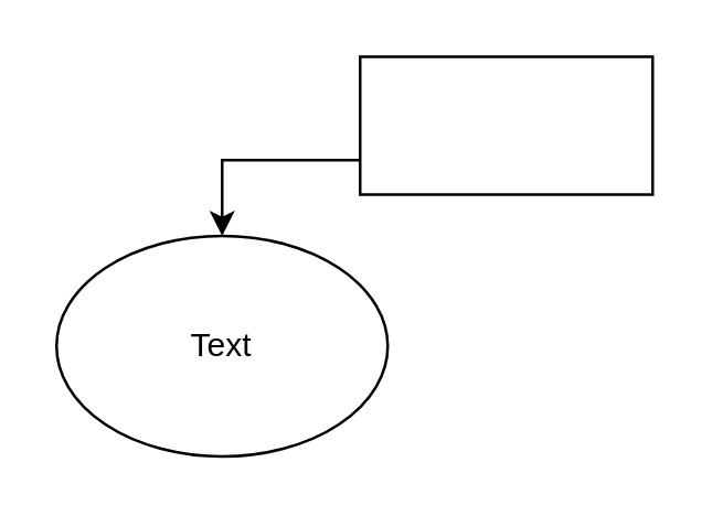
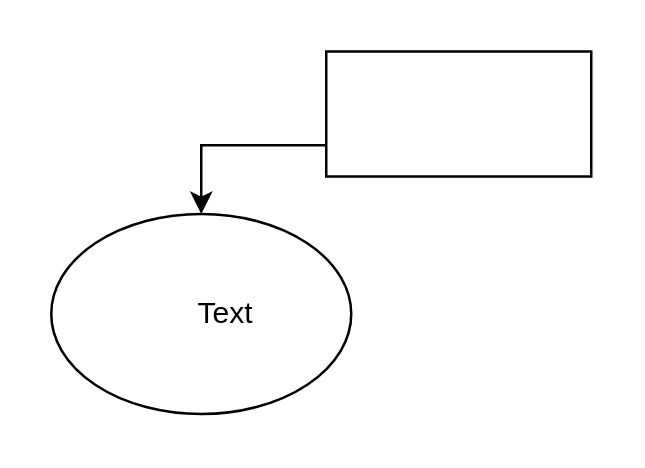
- <mxCell id="5" value="Text" style="text;html=1;align=center;verticalAlign=middle;whiteSpace=wrap;rounded=0;" parent="1" vertex="1"><mxGeometry x="50" y="110" width="60" height="30" as="geometry" /></mxCell>
+ <mxCell id="5" value="Text" style="text;html=1;align=center;verticalAlign=middle;whiteSpace=wrap;rounded=0;" parent="1" vertex="1"><mxGeometry x="60" y="110" width="60" height="30" as="geometry" /></mxCell>
